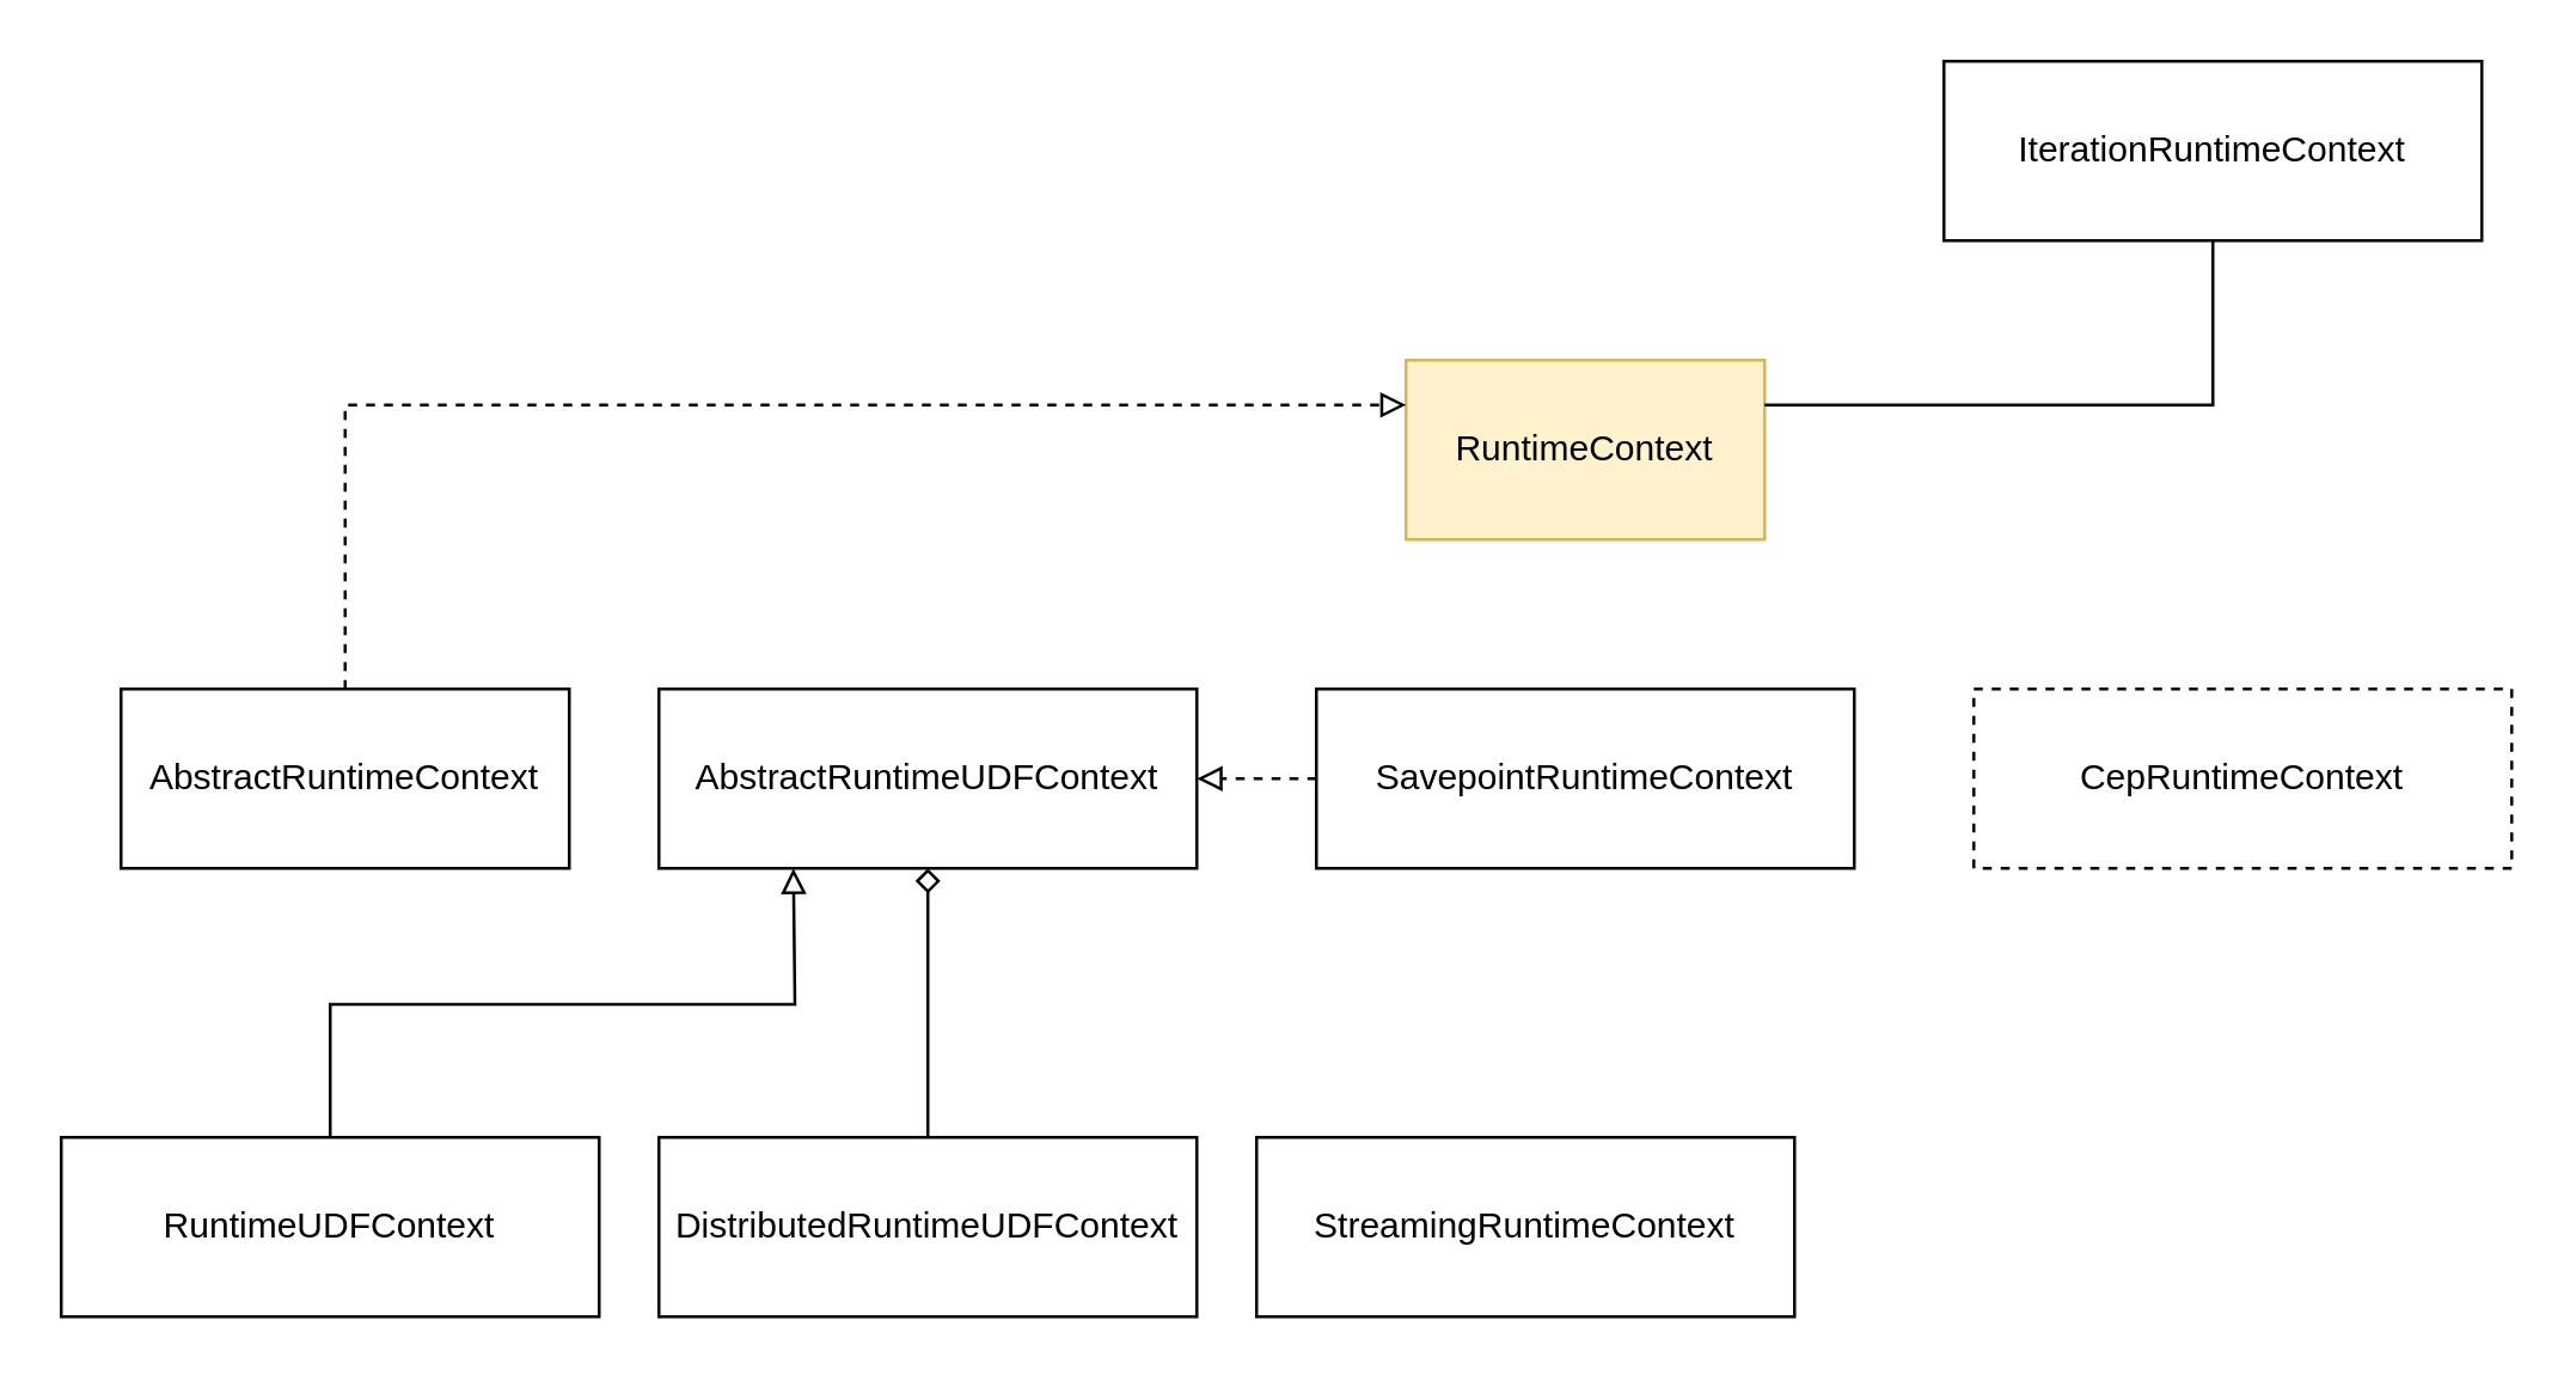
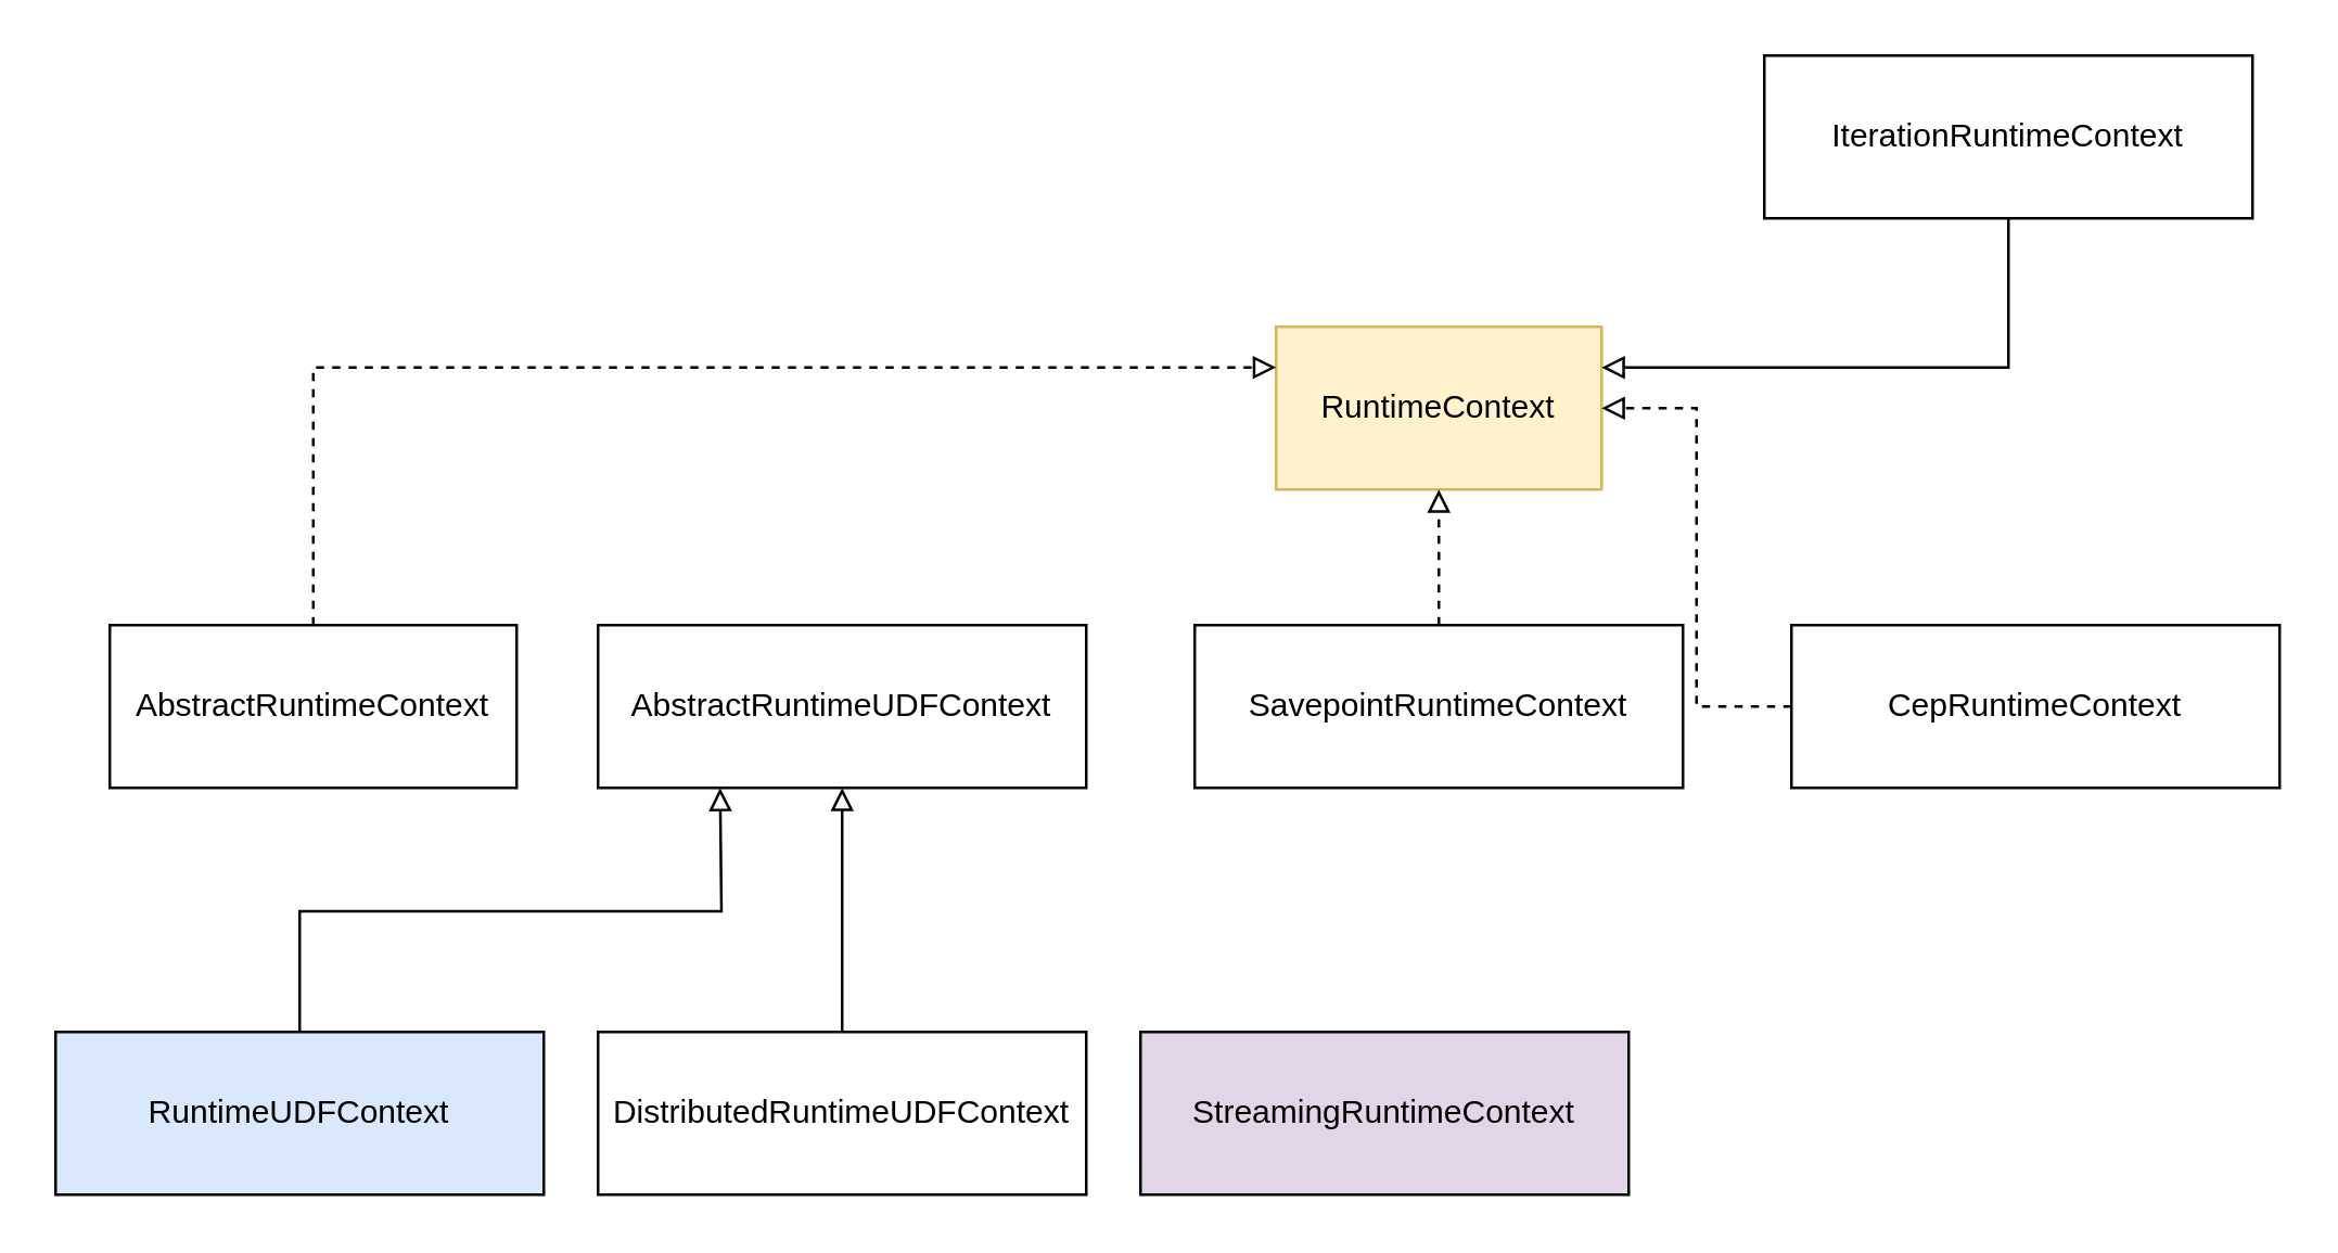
- <mxCell id="10" style="edgeStyle=orthogonalEdgeStyle;rounded=0;orthogonalLoop=1;jettySize=auto;html=1;entryX=1;entryY=0.25;entryDx=0;entryDy=0;endArrow=none;endFill=0;" edge="1" parent="1" source="11" target="2"><mxGeometry relative="1" as="geometry"><Array as="points"><mxPoint x="740" y="135" /></Array></mxGeometry></mxCell>
+ <mxCell id="10" style="edgeStyle=orthogonalEdgeStyle;rounded=0;orthogonalLoop=1;jettySize=auto;html=1;entryX=1;entryY=0.25;entryDx=0;entryDy=0;endArrow=block;endFill=0;" edge="1" parent="1" source="11" target="2"><mxGeometry relative="1" as="geometry"><Array as="points"><mxPoint x="740" y="135" /></Array></mxGeometry></mxCell>
+ <mxCell id="8" style="edgeStyle=orthogonalEdgeStyle;rounded=0;orthogonalLoop=1;jettySize=auto;html=1;entryX=1;entryY=0.5;entryDx=0;entryDy=0;dashed=1;endArrow=block;endFill=0;" edge="1" parent="1" source="9" target="2"><mxGeometry relative="1" as="geometry" /></mxCell>
- <mxCell id="6" style="edgeStyle=orthogonalEdgeStyle;rounded=0;orthogonalLoop=1;jettySize=auto;html=1;endArrow=block;endFill=0;dashed=1;" edge="1" parent="1" source="7" target="5"><mxGeometry relative="1" as="geometry" /></mxCell>
+ <mxCell id="6" style="edgeStyle=orthogonalEdgeStyle;rounded=0;orthogonalLoop=1;jettySize=auto;html=1;endArrow=block;endFill=0;dashed=1;" edge="1" parent="1" source="7" target="2"><mxGeometry relative="1" as="geometry" /></mxCell>
- <mxCell id="9" value="CepRuntimeContext" style="rounded=0;whiteSpace=wrap;html=1;dashed=1;" vertex="1" parent="1"><mxGeometry x="660" y="230" width="180" height="60" as="geometry" /></mxCell>
+ <mxCell id="9" value="CepRuntimeContext" style="rounded=0;whiteSpace=wrap;html=1;" vertex="1" parent="1"><mxGeometry x="660" y="230" width="180" height="60" as="geometry" /></mxCell>
- <mxCell id="12" style="edgeStyle=orthogonalEdgeStyle;rounded=0;orthogonalLoop=1;jettySize=auto;html=1;entryX=0.5;entryY=1;entryDx=0;entryDy=0;endArrow=diamond;endFill=0;" edge="1" parent="1" source="13" target="5"><mxGeometry relative="1" as="geometry" /></mxCell>
+ <mxCell id="12" style="edgeStyle=orthogonalEdgeStyle;rounded=0;orthogonalLoop=1;jettySize=auto;html=1;entryX=0.5;entryY=1;entryDx=0;entryDy=0;endArrow=block;endFill=0;" edge="1" parent="1" source="13" target="5"><mxGeometry relative="1" as="geometry" /></mxCell>
- <mxCell id="15" value="RuntimeUDFContext" style="rounded=0;whiteSpace=wrap;html=1;" vertex="1" parent="1"><mxGeometry y="380" width="180" height="60" as="geometry" x="20" /></mxCell>
+ <mxCell id="15" value="RuntimeUDFContext" style="rounded=0;whiteSpace=wrap;html=1;fillColor=#dae8fc;" vertex="1" parent="1"><mxGeometry y="380" width="180" height="60" as="geometry" x="20" /></mxCell>
- <mxCell id="16" value="StreamingRuntimeContext" style="rounded=0;whiteSpace=wrap;html=1;" vertex="1" parent="1"><mxGeometry x="420" y="380" width="180" height="60" as="geometry" /></mxCell>
+ <mxCell id="16" value="StreamingRuntimeContext" style="rounded=0;whiteSpace=wrap;html=1;fillColor=#e1d5e7;" vertex="1" parent="1"><mxGeometry x="420" y="380" width="180" height="60" as="geometry" /></mxCell>
